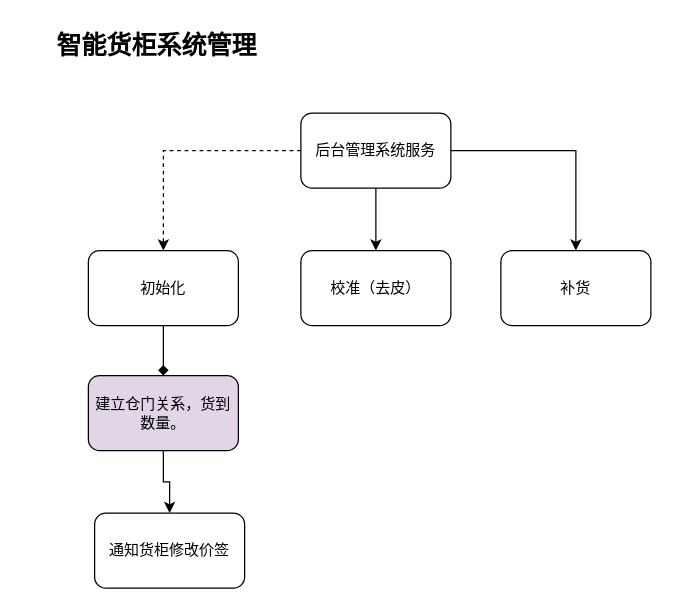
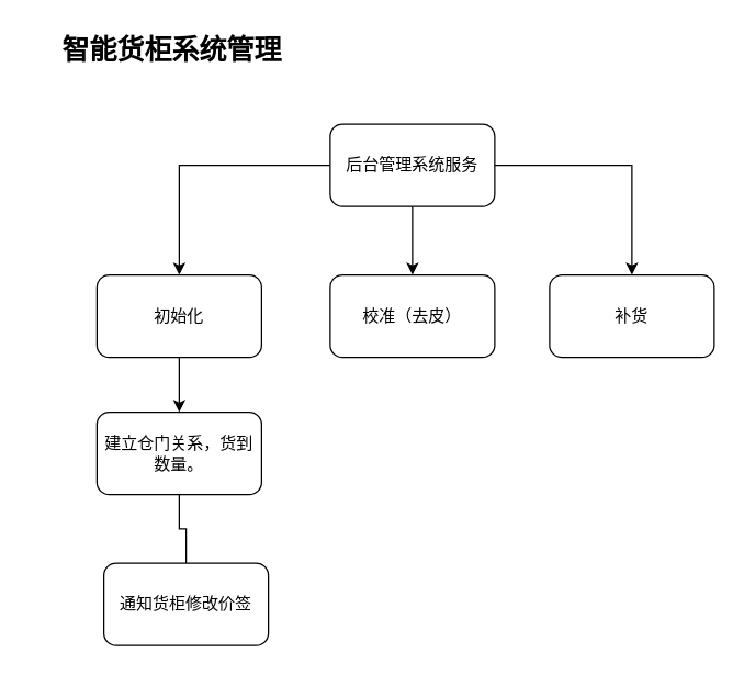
- <mxCell id="3" style="edgeStyle=orthogonalEdgeStyle;rounded=0;orthogonalLoop=1;jettySize=auto;html=1;entryX=0.5;entryY=0;entryDx=0;entryDy=0;dashed=1;" edge="1" parent="1" source="6" target="10"><mxGeometry relative="1" as="geometry" /></mxCell>
+ <mxCell id="3" style="edgeStyle=orthogonalEdgeStyle;rounded=0;orthogonalLoop=1;jettySize=auto;html=1;entryX=0.5;entryY=0;entryDx=0;entryDy=0;" edge="1" parent="1" source="6" target="10"><mxGeometry relative="1" as="geometry" /></mxCell>
- <mxCell id="9" style="edgeStyle=orthogonalEdgeStyle;rounded=0;orthogonalLoop=1;jettySize=auto;html=1;entryX=0.5;entryY=0;entryDx=0;entryDy=0;endArrow=diamond;" edge="1" parent="1" source="10" target="12"><mxGeometry relative="1" as="geometry" /></mxCell>
+ <mxCell id="9" style="edgeStyle=orthogonalEdgeStyle;rounded=0;orthogonalLoop=1;jettySize=auto;html=1;entryX=0.5;entryY=0;entryDx=0;entryDy=0;" edge="1" parent="1" source="10" target="12"><mxGeometry relative="1" as="geometry" /></mxCell>
- <mxCell id="12" value="建立仓门关系，货到数量。" style="rounded=1;whiteSpace=wrap;html=1;fillColor=#e1d5e7;" vertex="1" parent="1"><mxGeometry x="70" y="300" width="120" height="60" as="geometry" /></mxCell>
+ <mxCell id="12" value="建立仓门关系，货到数量。" style="rounded=1;whiteSpace=wrap;html=1;" vertex="1" parent="1"><mxGeometry x="70" y="300" width="120" height="60" as="geometry" /></mxCell>
- <mxCell id="11" style="edgeStyle=orthogonalEdgeStyle;rounded=0;orthogonalLoop=1;jettySize=auto;html=1;exitX=0.5;exitY=1;exitDx=0;exitDy=0;entryX=0.5;entryY=0;entryDx=0;entryDy=0;" edge="1" parent="1" source="12" target="13"><mxGeometry relative="1" as="geometry" /></mxCell>
+ <mxCell id="11" style="edgeStyle=orthogonalEdgeStyle;rounded=0;orthogonalLoop=1;jettySize=auto;html=1;exitX=0.5;exitY=1;exitDx=0;exitDy=0;entryX=0.5;entryY=0;entryDx=0;entryDy=0;endArrow=none;" edge="1" parent="1" source="12" target="13"><mxGeometry relative="1" as="geometry" /></mxCell>
